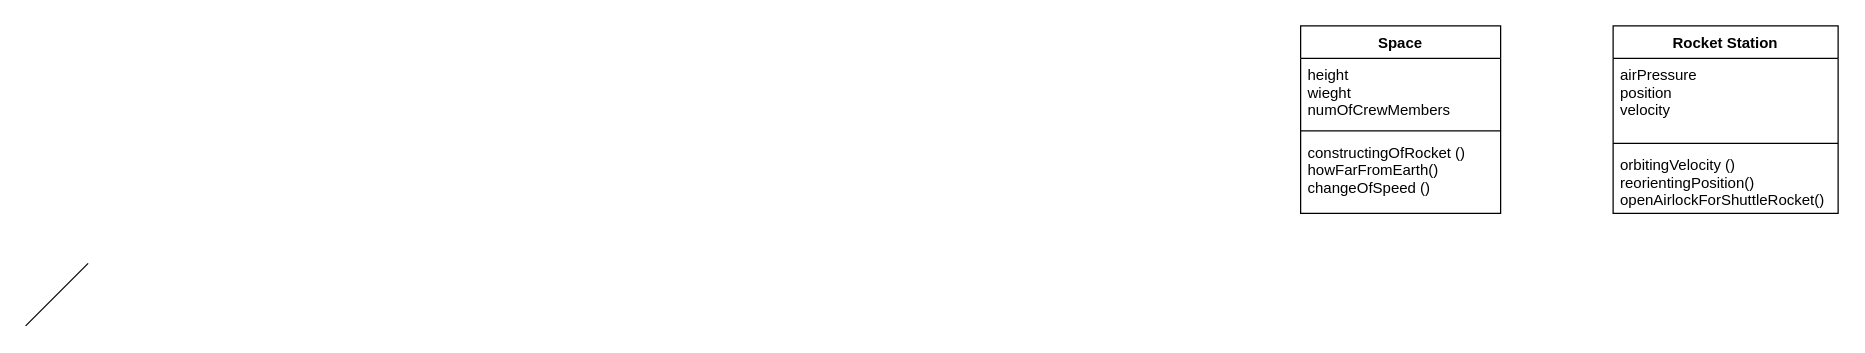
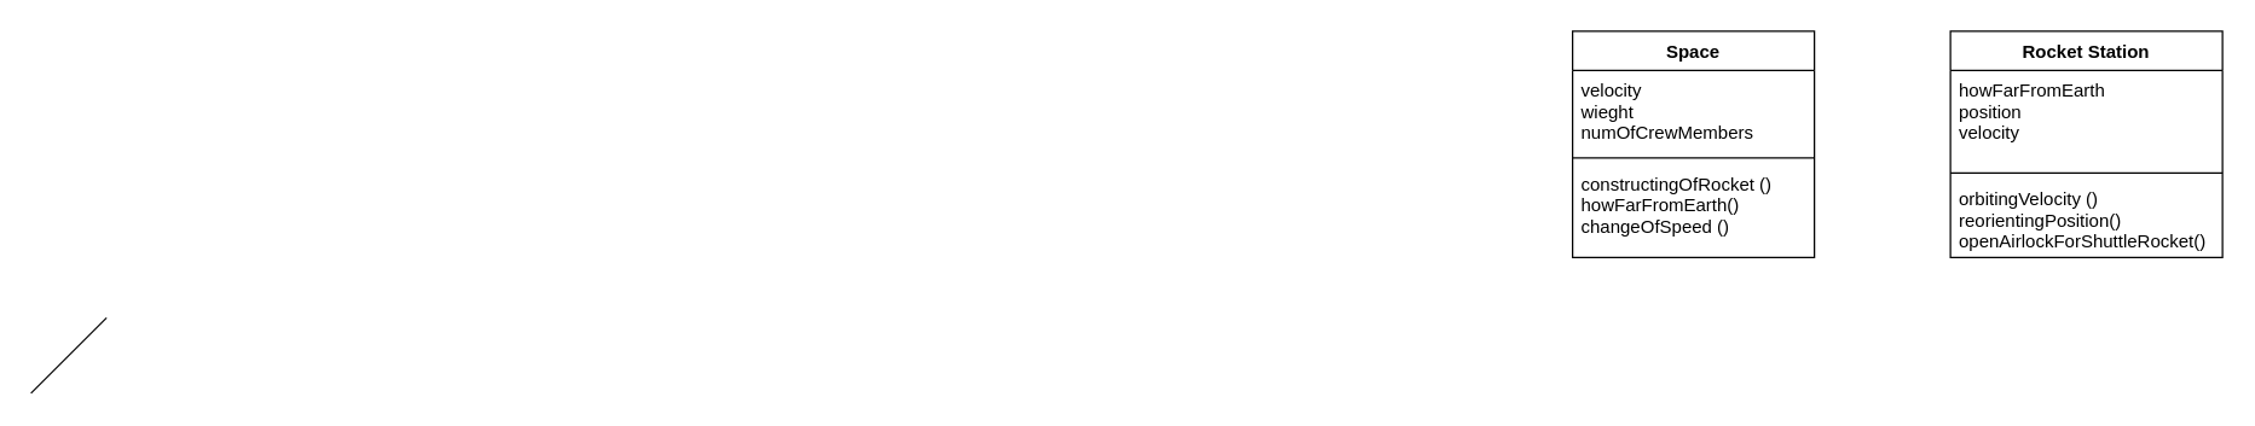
- <mxCell id="8" value="height&#10;wieght&#10;numOfCrewMembers" style="text;strokeColor=none;fillColor=none;align=left;verticalAlign=top;spacingLeft=4;spacingRight=4;overflow=hidden;rotatable=0;points=[[0,0.5],[1,0.5]];portConstraint=eastwest;" vertex="1" parent="7"><mxGeometry y="26" width="160" height="54" as="geometry" /></mxCell>
+ <mxCell id="8" value="velocity&#10;wieght&#10;numOfCrewMembers" style="text;strokeColor=none;fillColor=none;align=left;verticalAlign=top;spacingLeft=4;spacingRight=4;overflow=hidden;rotatable=0;points=[[0,0.5],[1,0.5]];portConstraint=eastwest;" vertex="1" parent="7"><mxGeometry y="26" width="160" height="54" as="geometry" /></mxCell>
- <mxCell id="4" value="airPressure&#10;position&#10;velocity" style="text;strokeColor=none;fillColor=none;align=left;verticalAlign=top;spacingLeft=4;spacingRight=4;overflow=hidden;rotatable=0;points=[[0,0.5],[1,0.5]];portConstraint=eastwest;" vertex="1" parent="3"><mxGeometry y="26" width="180" height="64" as="geometry" /></mxCell>
+ <mxCell id="4" value="howFarFromEarth&#10;position&#10;velocity" style="text;strokeColor=none;fillColor=none;align=left;verticalAlign=top;spacingLeft=4;spacingRight=4;overflow=hidden;rotatable=0;points=[[0,0.5],[1,0.5]];portConstraint=eastwest;" vertex="1" parent="3"><mxGeometry y="26" width="180" height="64" as="geometry" /></mxCell>
